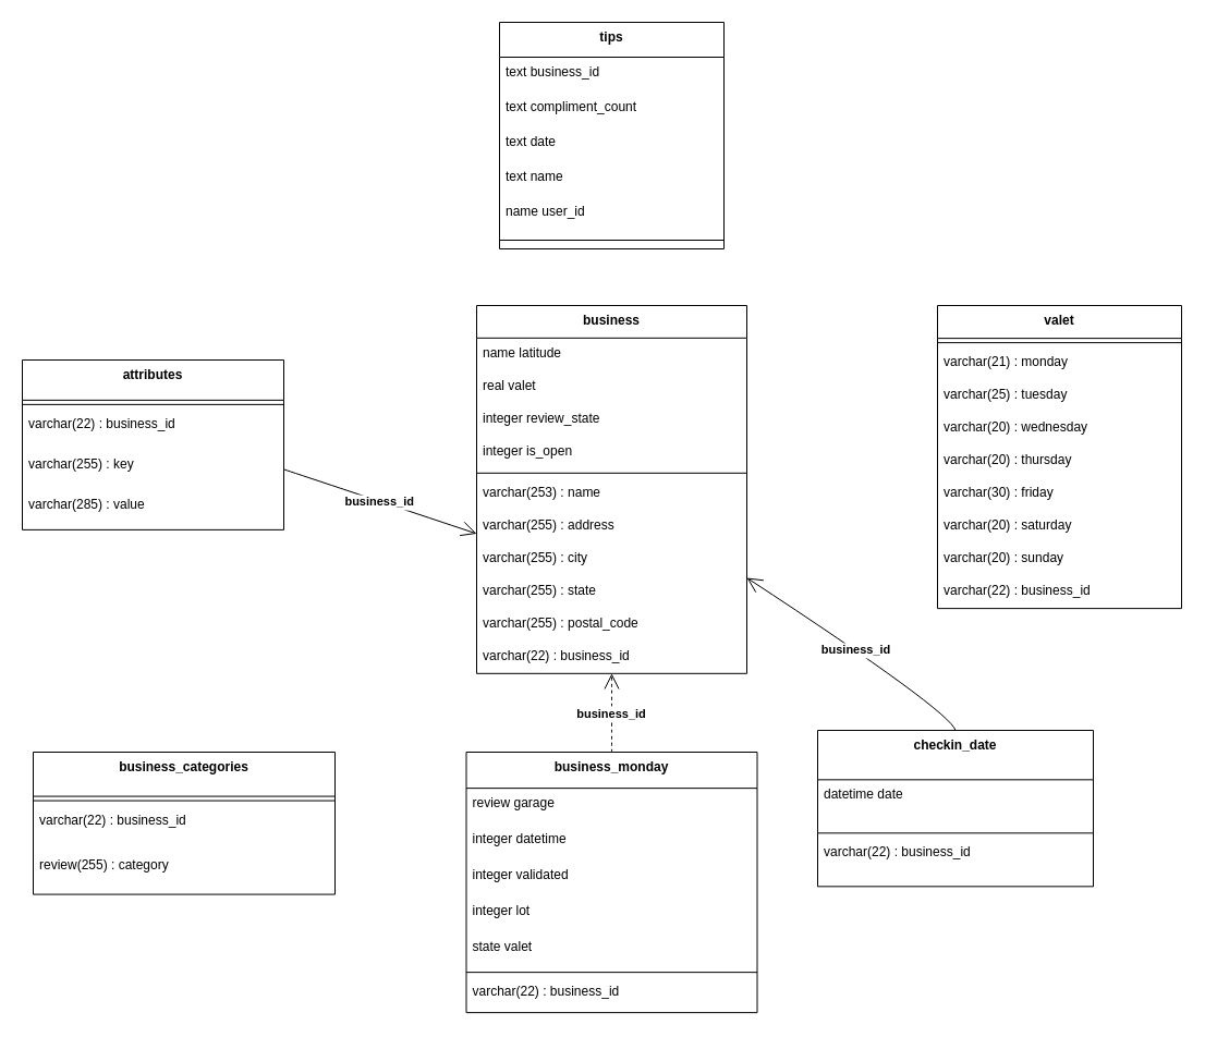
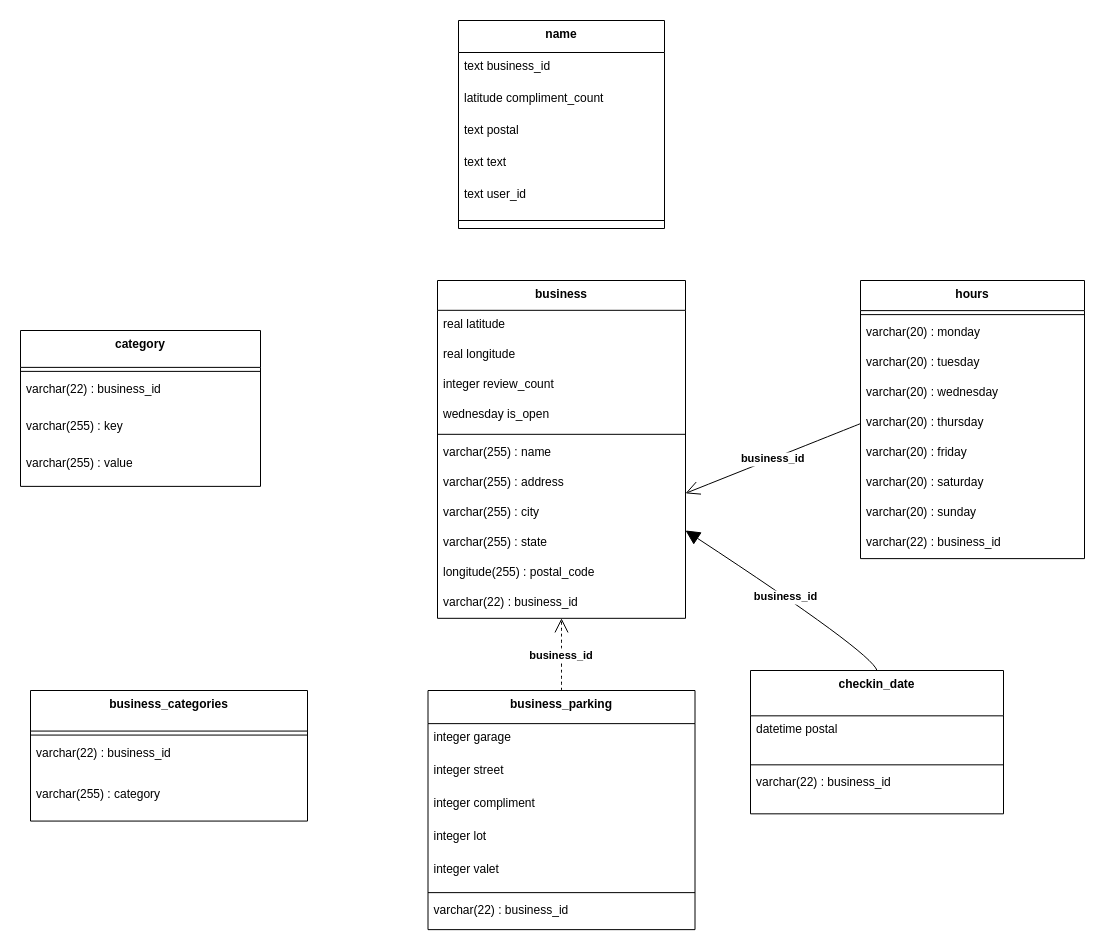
- <mxCell id="45" value="tips" style="swimlane;fontStyle=1;align=center;verticalAlign=top;childLayout=stackLayout;horizontal=1;startSize=32;horizontalStack=0;resizeParent=1;resizeParentMax=0;resizeLast=0;collapsible=0;marginBottom=0;" vertex="1" parent="1"><mxGeometry x="458" y="20" width="206" height="208" as="geometry" /></mxCell>
+ <mxCell id="45" value="name" style="swimlane;fontStyle=1;align=center;verticalAlign=top;childLayout=stackLayout;horizontal=1;startSize=32;horizontalStack=0;resizeParent=1;resizeParentMax=0;resizeLast=0;collapsible=0;marginBottom=0;" vertex="1" parent="1"><mxGeometry x="458" y="20" width="206" height="208" as="geometry" /></mxCell>
- <mxCell id="47" value="text compliment_count" style="text;strokeColor=none;fillColor=none;align=left;verticalAlign=top;spacingLeft=4;spacingRight=4;overflow=hidden;rotatable=0;points=[[0,0.5],[1,0.5]];portConstraint=eastwest;" vertex="1" parent="45"><mxGeometry y="64" width="206" height="32" as="geometry" /></mxCell>
+ <mxCell id="47" value="latitude compliment_count" style="text;strokeColor=none;fillColor=none;align=left;verticalAlign=top;spacingLeft=4;spacingRight=4;overflow=hidden;rotatable=0;points=[[0,0.5],[1,0.5]];portConstraint=eastwest;" vertex="1" parent="45"><mxGeometry y="64" width="206" height="32" as="geometry" /></mxCell>
- <mxCell id="48" value="text date" style="text;strokeColor=none;fillColor=none;align=left;verticalAlign=top;spacingLeft=4;spacingRight=4;overflow=hidden;rotatable=0;points=[[0,0.5],[1,0.5]];portConstraint=eastwest;" vertex="1" parent="45"><mxGeometry y="96" width="206" height="32" as="geometry" /></mxCell>
+ <mxCell id="48" value="text postal" style="text;strokeColor=none;fillColor=none;align=left;verticalAlign=top;spacingLeft=4;spacingRight=4;overflow=hidden;rotatable=0;points=[[0,0.5],[1,0.5]];portConstraint=eastwest;" vertex="1" parent="45"><mxGeometry y="96" width="206" height="32" as="geometry" /></mxCell>
- <mxCell id="49" value="text name" style="text;strokeColor=none;fillColor=none;align=left;verticalAlign=top;spacingLeft=4;spacingRight=4;overflow=hidden;rotatable=0;points=[[0,0.5],[1,0.5]];portConstraint=eastwest;" vertex="1" parent="45"><mxGeometry y="128" width="206" height="32" as="geometry" /></mxCell>
+ <mxCell id="49" value="text text" style="text;strokeColor=none;fillColor=none;align=left;verticalAlign=top;spacingLeft=4;spacingRight=4;overflow=hidden;rotatable=0;points=[[0,0.5],[1,0.5]];portConstraint=eastwest;" vertex="1" parent="45"><mxGeometry y="128" width="206" height="32" as="geometry" /></mxCell>
- <mxCell id="50" value="name user_id" style="text;strokeColor=none;fillColor=none;align=left;verticalAlign=top;spacingLeft=4;spacingRight=4;overflow=hidden;rotatable=0;points=[[0,0.5],[1,0.5]];portConstraint=eastwest;" vertex="1" parent="45"><mxGeometry y="160" width="206" height="32" as="geometry" /></mxCell>
+ <mxCell id="50" value="text user_id" style="text;strokeColor=none;fillColor=none;align=left;verticalAlign=top;spacingLeft=4;spacingRight=4;overflow=hidden;rotatable=0;points=[[0,0.5],[1,0.5]];portConstraint=eastwest;" vertex="1" parent="45"><mxGeometry y="160" width="206" height="32" as="geometry" /></mxCell>
- <mxCell id="35" value="valet" style="swimlane;fontStyle=1;align=center;verticalAlign=top;childLayout=stackLayout;horizontal=1;startSize=30.105;horizontalStack=0;resizeParent=1;resizeParentMax=0;resizeLast=0;collapsible=0;marginBottom=0;" vertex="1" parent="1"><mxGeometry x="860" y="280" width="224" height="278.105" as="geometry" /></mxCell>
+ <mxCell id="35" value="hours" style="swimlane;fontStyle=1;align=center;verticalAlign=top;childLayout=stackLayout;horizontal=1;startSize=30.105;horizontalStack=0;resizeParent=1;resizeParentMax=0;resizeLast=0;collapsible=0;marginBottom=0;" vertex="1" parent="1"><mxGeometry x="860" y="280" width="224" height="278.105" as="geometry" /></mxCell>
- <mxCell id="8" value="name latitude" style="text;strokeColor=none;fillColor=none;align=left;verticalAlign=top;spacingLeft=4;spacingRight=4;overflow=hidden;rotatable=0;points=[[0,0.5],[1,0.5]];portConstraint=eastwest;" vertex="1" parent="7"><mxGeometry y="29.818" width="248" height="30" as="geometry" /></mxCell>
+ <mxCell id="8" value="real latitude" style="text;strokeColor=none;fillColor=none;align=left;verticalAlign=top;spacingLeft=4;spacingRight=4;overflow=hidden;rotatable=0;points=[[0,0.5],[1,0.5]];portConstraint=eastwest;" vertex="1" parent="7"><mxGeometry y="29.818" width="248" height="30" as="geometry" /></mxCell>
- <mxCell id="37" value="varchar(21) : monday" style="text;strokeColor=none;fillColor=none;align=left;verticalAlign=top;spacingLeft=4;spacingRight=4;overflow=hidden;rotatable=0;points=[[0,0.5],[1,0.5]];portConstraint=eastwest;" vertex="1" parent="35"><mxGeometry y="38.105" width="224" height="30" as="geometry" /></mxCell>
+ <mxCell id="37" value="varchar(20) : monday" style="text;strokeColor=none;fillColor=none;align=left;verticalAlign=top;spacingLeft=4;spacingRight=4;overflow=hidden;rotatable=0;points=[[0,0.5],[1,0.5]];portConstraint=eastwest;" vertex="1" parent="35"><mxGeometry y="38.105" width="224" height="30" as="geometry" /></mxCell>
- <mxCell id="2" value="attributes" style="swimlane;fontStyle=1;align=center;verticalAlign=top;childLayout=stackLayout;horizontal=1;startSize=36.889;horizontalStack=0;resizeParent=1;resizeParentMax=0;resizeLast=0;collapsible=0;marginBottom=0;" vertex="1" parent="1"><mxGeometry x="20" y="330" width="240" height="155.889" as="geometry" /></mxCell>
+ <mxCell id="2" value="category" style="swimlane;fontStyle=1;align=center;verticalAlign=top;childLayout=stackLayout;horizontal=1;startSize=36.889;horizontalStack=0;resizeParent=1;resizeParentMax=0;resizeLast=0;collapsible=0;marginBottom=0;" vertex="1" parent="1"><mxGeometry x="20" y="330" width="240" height="155.889" as="geometry" /></mxCell>
- <mxCell id="9" value="real valet" style="text;strokeColor=none;fillColor=none;align=left;verticalAlign=top;spacingLeft=4;spacingRight=4;overflow=hidden;rotatable=0;points=[[0,0.5],[1,0.5]];portConstraint=eastwest;" vertex="1" parent="7"><mxGeometry y="59.818" width="248" height="30" as="geometry" /></mxCell>
+ <mxCell id="9" value="real longitude" style="text;strokeColor=none;fillColor=none;align=left;verticalAlign=top;spacingLeft=4;spacingRight=4;overflow=hidden;rotatable=0;points=[[0,0.5],[1,0.5]];portConstraint=eastwest;" vertex="1" parent="7"><mxGeometry y="59.818" width="248" height="30" as="geometry" /></mxCell>
- <mxCell id="38" value="varchar(25) : tuesday" style="text;strokeColor=none;fillColor=none;align=left;verticalAlign=top;spacingLeft=4;spacingRight=4;overflow=hidden;rotatable=0;points=[[0,0.5],[1,0.5]];portConstraint=eastwest;" vertex="1" parent="35"><mxGeometry y="68.105" width="224" height="30" as="geometry" /></mxCell>
+ <mxCell id="38" value="varchar(20) : tuesday" style="text;strokeColor=none;fillColor=none;align=left;verticalAlign=top;spacingLeft=4;spacingRight=4;overflow=hidden;rotatable=0;points=[[0,0.5],[1,0.5]];portConstraint=eastwest;" vertex="1" parent="35"><mxGeometry y="68.105" width="224" height="30" as="geometry" /></mxCell>
- <mxCell id="10" value="integer review_state" style="text;strokeColor=none;fillColor=none;align=left;verticalAlign=top;spacingLeft=4;spacingRight=4;overflow=hidden;rotatable=0;points=[[0,0.5],[1,0.5]];portConstraint=eastwest;" vertex="1" parent="7"><mxGeometry y="89.818" width="248" height="30" as="geometry" /></mxCell>
+ <mxCell id="10" value="integer review_count" style="text;strokeColor=none;fillColor=none;align=left;verticalAlign=top;spacingLeft=4;spacingRight=4;overflow=hidden;rotatable=0;points=[[0,0.5],[1,0.5]];portConstraint=eastwest;" vertex="1" parent="7"><mxGeometry y="89.818" width="248" height="30" as="geometry" /></mxCell>
- <mxCell id="11" value="integer is_open" style="text;strokeColor=none;fillColor=none;align=left;verticalAlign=top;spacingLeft=4;spacingRight=4;overflow=hidden;rotatable=0;points=[[0,0.5],[1,0.5]];portConstraint=eastwest;" vertex="1" parent="7"><mxGeometry y="119.818" width="248" height="30" as="geometry" /></mxCell>
+ <mxCell id="11" value="wednesday is_open" style="text;strokeColor=none;fillColor=none;align=left;verticalAlign=top;spacingLeft=4;spacingRight=4;overflow=hidden;rotatable=0;points=[[0,0.5],[1,0.5]];portConstraint=eastwest;" vertex="1" parent="7"><mxGeometry y="119.818" width="248" height="30" as="geometry" /></mxCell>
+ <mxCell id="55" value="business_id" style="curved=1;startArrow=none;endArrow=open;endSize=12;exitX=0;exitY=0.5;entryX=1;entryY=0.63;rounded=0;exitDx=0;exitDy=0;fontStyle=1" edge="1" parent="1" source="40" target="7"><mxGeometry x="-0.004" relative="1" as="geometry"><Array as="points" /><mxPoint as="offset" /></mxGeometry></mxCell>
- <mxCell id="52" value="business_id" style="curved=1;startArrow=none;endArrow=open;endSize=12;exitX=1;exitY=0.5;entryX=0;entryY=0.62;rounded=0;exitDx=0;exitDy=0;fontStyle=1" edge="1" parent="1" source="5" target="7"><mxGeometry relative="1" as="geometry"><Array as="points" /></mxGeometry></mxCell>
- <mxCell id="13" value="varchar(253) : name" style="text;strokeColor=none;fillColor=none;align=left;verticalAlign=top;spacingLeft=4;spacingRight=4;overflow=hidden;rotatable=0;points=[[0,0.5],[1,0.5]];portConstraint=eastwest;" vertex="1" parent="7"><mxGeometry y="157.818" width="248" height="30" as="geometry" /></mxCell>
+ <mxCell id="13" value="varchar(255) : name" style="text;strokeColor=none;fillColor=none;align=left;verticalAlign=top;spacingLeft=4;spacingRight=4;overflow=hidden;rotatable=0;points=[[0,0.5],[1,0.5]];portConstraint=eastwest;" vertex="1" parent="7"><mxGeometry y="157.818" width="248" height="30" as="geometry" /></mxCell>
- <mxCell id="41" value="varchar(30) : friday" style="text;strokeColor=none;fillColor=none;align=left;verticalAlign=top;spacingLeft=4;spacingRight=4;overflow=hidden;rotatable=0;points=[[0,0.5],[1,0.5]];portConstraint=eastwest;" vertex="1" parent="35"><mxGeometry y="158.105" width="224" height="30" as="geometry" /></mxCell>
+ <mxCell id="41" value="varchar(20) : friday" style="text;strokeColor=none;fillColor=none;align=left;verticalAlign=top;spacingLeft=4;spacingRight=4;overflow=hidden;rotatable=0;points=[[0,0.5],[1,0.5]];portConstraint=eastwest;" vertex="1" parent="35"><mxGeometry y="158.105" width="224" height="30" as="geometry" /></mxCell>
- <mxCell id="6" value="varchar(285) : value" style="text;strokeColor=none;fillColor=none;align=left;verticalAlign=top;spacingLeft=4;spacingRight=4;overflow=hidden;rotatable=0;points=[[0,0.5],[1,0.5]];portConstraint=eastwest;" vertex="1" parent="2"><mxGeometry y="118.889" width="240" height="37" as="geometry" /></mxCell>
+ <mxCell id="6" value="varchar(255) : value" style="text;strokeColor=none;fillColor=none;align=left;verticalAlign=top;spacingLeft=4;spacingRight=4;overflow=hidden;rotatable=0;points=[[0,0.5],[1,0.5]];portConstraint=eastwest;" vertex="1" parent="2"><mxGeometry y="118.889" width="240" height="37" as="geometry" /></mxCell>
- <mxCell id="54" value="business_id" style="curved=1;startArrow=none;endArrow=open;endSize=12;exitX=0.5;exitY=0;entryX=1;entryY=0.74;rounded=0;fontStyle=1" edge="1" parent="1" source="31" target="7"><mxGeometry relative="1" as="geometry"><Array as="points"><mxPoint x="871" y="652" /></Array></mxGeometry></mxCell>
+ <mxCell id="54" value="business_id" style="curved=1;startArrow=none;endArrow=block;endSize=12;exitX=0.5;exitY=0;entryX=1;entryY=0.74;rounded=0;fontStyle=1;" edge="1" parent="1" source="31" target="7"><mxGeometry relative="1" as="geometry"><Array as="points"><mxPoint x="871" y="652" /></Array></mxGeometry></mxCell>
- <mxCell id="17" value="varchar(255) : postal_code" style="text;strokeColor=none;fillColor=none;align=left;verticalAlign=top;spacingLeft=4;spacingRight=4;overflow=hidden;rotatable=0;points=[[0,0.5],[1,0.5]];portConstraint=eastwest;" vertex="1" parent="7"><mxGeometry y="277.818" width="248" height="30" as="geometry" /></mxCell>
+ <mxCell id="17" value="longitude(255) : postal_code" style="text;strokeColor=none;fillColor=none;align=left;verticalAlign=top;spacingLeft=4;spacingRight=4;overflow=hidden;rotatable=0;points=[[0,0.5],[1,0.5]];portConstraint=eastwest;" vertex="1" parent="7"><mxGeometry y="277.818" width="248" height="30" as="geometry" /></mxCell>
- <mxCell id="23" value="business_monday" style="swimlane;fontStyle=1;align=center;verticalAlign=top;childLayout=stackLayout;horizontal=1;startSize=33.143;horizontalStack=0;resizeParent=1;resizeParentMax=0;resizeLast=0;collapsible=0;marginBottom=0;" vertex="1" parent="1"><mxGeometry x="427.5" y="690" width="267" height="239.143" as="geometry" /></mxCell>
+ <mxCell id="23" value="business_parking" style="swimlane;fontStyle=1;align=center;verticalAlign=top;childLayout=stackLayout;horizontal=1;startSize=33.143;horizontalStack=0;resizeParent=1;resizeParentMax=0;resizeLast=0;collapsible=0;marginBottom=0;" vertex="1" parent="1"><mxGeometry x="427.5" y="690" width="267" height="239.143" as="geometry" /></mxCell>
- <mxCell id="32" value="datetime date" style="text;strokeColor=none;fillColor=none;align=left;verticalAlign=top;spacingLeft=4;spacingRight=4;overflow=hidden;rotatable=0;points=[[0,0.5],[1,0.5]];portConstraint=eastwest;" vertex="1" parent="31"><mxGeometry y="45.333" width="253" height="45" as="geometry" /></mxCell>
+ <mxCell id="32" value="datetime postal" style="text;strokeColor=none;fillColor=none;align=left;verticalAlign=top;spacingLeft=4;spacingRight=4;overflow=hidden;rotatable=0;points=[[0,0.5],[1,0.5]];portConstraint=eastwest;" vertex="1" parent="31"><mxGeometry y="45.333" width="253" height="45" as="geometry" /></mxCell>
- <mxCell id="24" value="review garage" style="text;strokeColor=none;fillColor=none;align=left;verticalAlign=top;spacingLeft=4;spacingRight=4;overflow=hidden;rotatable=0;points=[[0,0.5],[1,0.5]];portConstraint=eastwest;" vertex="1" parent="23"><mxGeometry y="33.143" width="267" height="33" as="geometry" /></mxCell>
+ <mxCell id="24" value="integer garage" style="text;strokeColor=none;fillColor=none;align=left;verticalAlign=top;spacingLeft=4;spacingRight=4;overflow=hidden;rotatable=0;points=[[0,0.5],[1,0.5]];portConstraint=eastwest;" vertex="1" parent="23"><mxGeometry y="33.143" width="267" height="33" as="geometry" /></mxCell>
- <mxCell id="25" value="integer datetime" style="text;strokeColor=none;fillColor=none;align=left;verticalAlign=top;spacingLeft=4;spacingRight=4;overflow=hidden;rotatable=0;points=[[0,0.5],[1,0.5]];portConstraint=eastwest;" vertex="1" parent="23"><mxGeometry y="66.143" width="267" height="33" as="geometry" /></mxCell>
+ <mxCell id="25" value="integer street" style="text;strokeColor=none;fillColor=none;align=left;verticalAlign=top;spacingLeft=4;spacingRight=4;overflow=hidden;rotatable=0;points=[[0,0.5],[1,0.5]];portConstraint=eastwest;" vertex="1" parent="23"><mxGeometry y="66.143" width="267" height="33" as="geometry" /></mxCell>
- <mxCell id="22" value="review(255) : category" style="text;strokeColor=none;fillColor=none;align=left;verticalAlign=top;spacingLeft=4;spacingRight=4;overflow=hidden;rotatable=0;points=[[0,0.5],[1,0.5]];portConstraint=eastwest;" vertex="1" parent="19"><mxGeometry y="89.571" width="277" height="41" as="geometry" /></mxCell>
+ <mxCell id="22" value="varchar(255) : category" style="text;strokeColor=none;fillColor=none;align=left;verticalAlign=top;spacingLeft=4;spacingRight=4;overflow=hidden;rotatable=0;points=[[0,0.5],[1,0.5]];portConstraint=eastwest;" vertex="1" parent="19"><mxGeometry y="89.571" width="277" height="41" as="geometry" /></mxCell>
- <mxCell id="26" value="integer validated" style="text;strokeColor=none;fillColor=none;align=left;verticalAlign=top;spacingLeft=4;spacingRight=4;overflow=hidden;rotatable=0;points=[[0,0.5],[1,0.5]];portConstraint=eastwest;" vertex="1" parent="23"><mxGeometry y="99.143" width="267" height="33" as="geometry" /></mxCell>
+ <mxCell id="26" value="integer compliment" style="text;strokeColor=none;fillColor=none;align=left;verticalAlign=top;spacingLeft=4;spacingRight=4;overflow=hidden;rotatable=0;points=[[0,0.5],[1,0.5]];portConstraint=eastwest;" vertex="1" parent="23"><mxGeometry y="99.143" width="267" height="33" as="geometry" /></mxCell>
- <mxCell id="28" value="state valet" style="text;strokeColor=none;fillColor=none;align=left;verticalAlign=top;spacingLeft=4;spacingRight=4;overflow=hidden;rotatable=0;points=[[0,0.5],[1,0.5]];portConstraint=eastwest;" vertex="1" parent="23"><mxGeometry y="165.143" width="267" height="33" as="geometry" /></mxCell>
+ <mxCell id="28" value="integer valet" style="text;strokeColor=none;fillColor=none;align=left;verticalAlign=top;spacingLeft=4;spacingRight=4;overflow=hidden;rotatable=0;points=[[0,0.5],[1,0.5]];portConstraint=eastwest;" vertex="1" parent="23"><mxGeometry y="165.143" width="267" height="33" as="geometry" /></mxCell>
